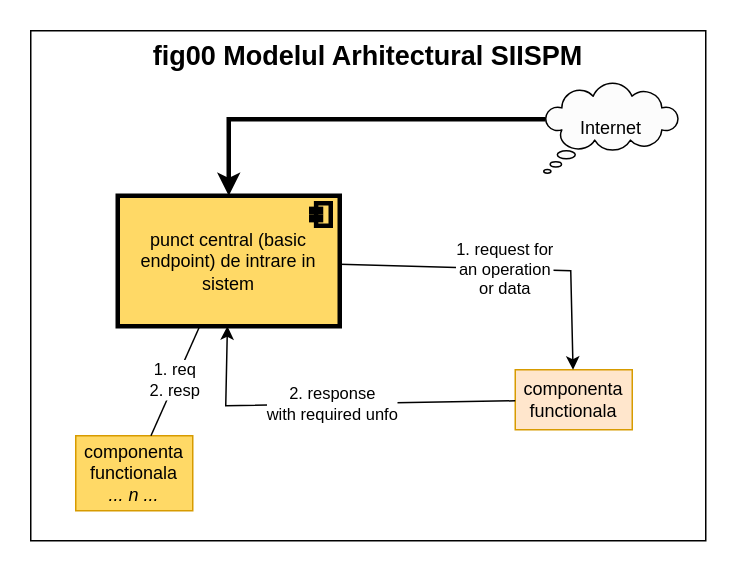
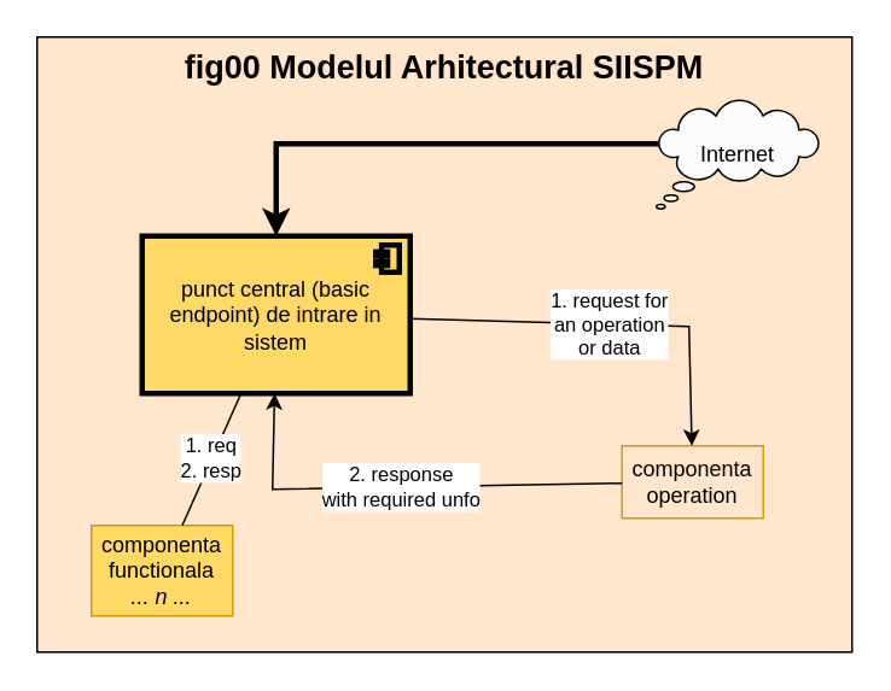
- <mxCell id="2" value="fig00 Modelul Arhitectural SIISPM" style="rounded=0;whiteSpace=wrap;html=1;strokeColor=#000000;fontFamily=Helvetica;fontSize=18;fontColor=#000000;fillColor=#ffffff;verticalAlign=top;align=center;fontStyle=1" parent="1" vertex="1"><mxGeometry x="20" y="20" width="450" height="340" as="geometry" /></mxCell>
+ <mxCell id="2" value="fig00 Modelul Arhitectural SIISPM" style="rounded=0;whiteSpace=wrap;html=1;strokeColor=#000000;fontFamily=Helvetica;fontSize=18;fontColor=#000000;fillColor=#ffe6cc;verticalAlign=top;align=center;fontStyle=1;" parent="1" vertex="1"><mxGeometry x="20" y="20" width="450" height="340" as="geometry" /></mxCell>
- <mxCell id="5" value="componenta functionala" style="rounded=0;whiteSpace=wrap;html=1;strokeColor=#d79b00;fontFamily=Helvetica;fontSize=12;fillColor=#ffe6cc;fontColor=#000000;" parent="1" vertex="1"><mxGeometry x="343" y="246" width="78" height="40" as="geometry" /></mxCell>
+ <mxCell id="5" value="componenta operation" style="rounded=0;whiteSpace=wrap;html=1;strokeColor=#d79b00;fontFamily=Helvetica;fontSize=12;fillColor=#ffe6cc;fontColor=#000000;" parent="1" vertex="1"><mxGeometry x="343" y="246" width="78" height="40" as="geometry" /></mxCell>
